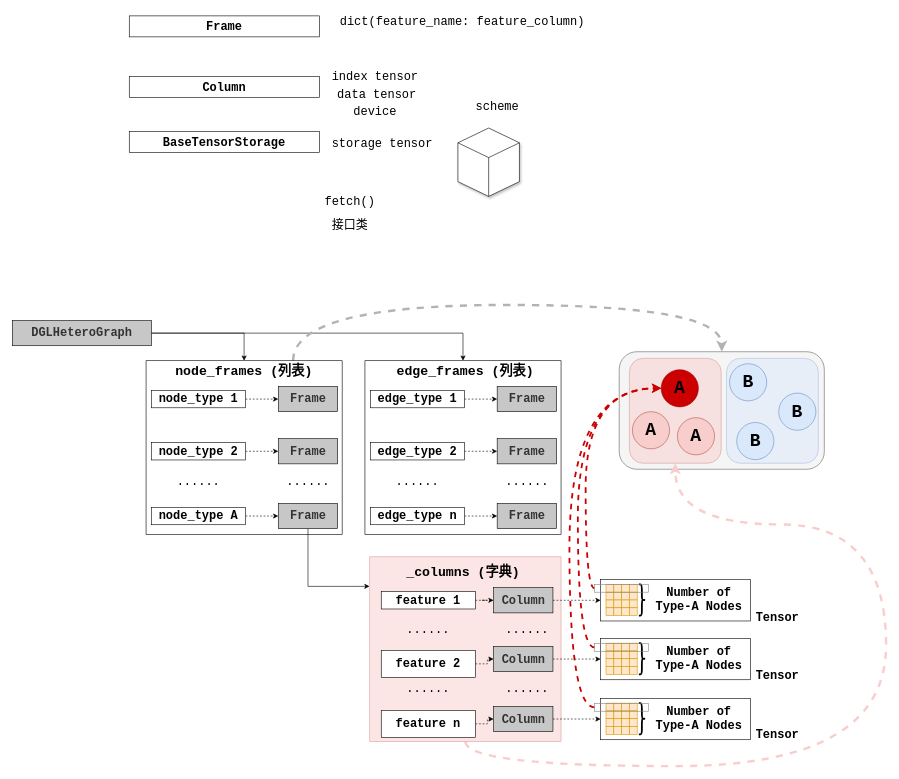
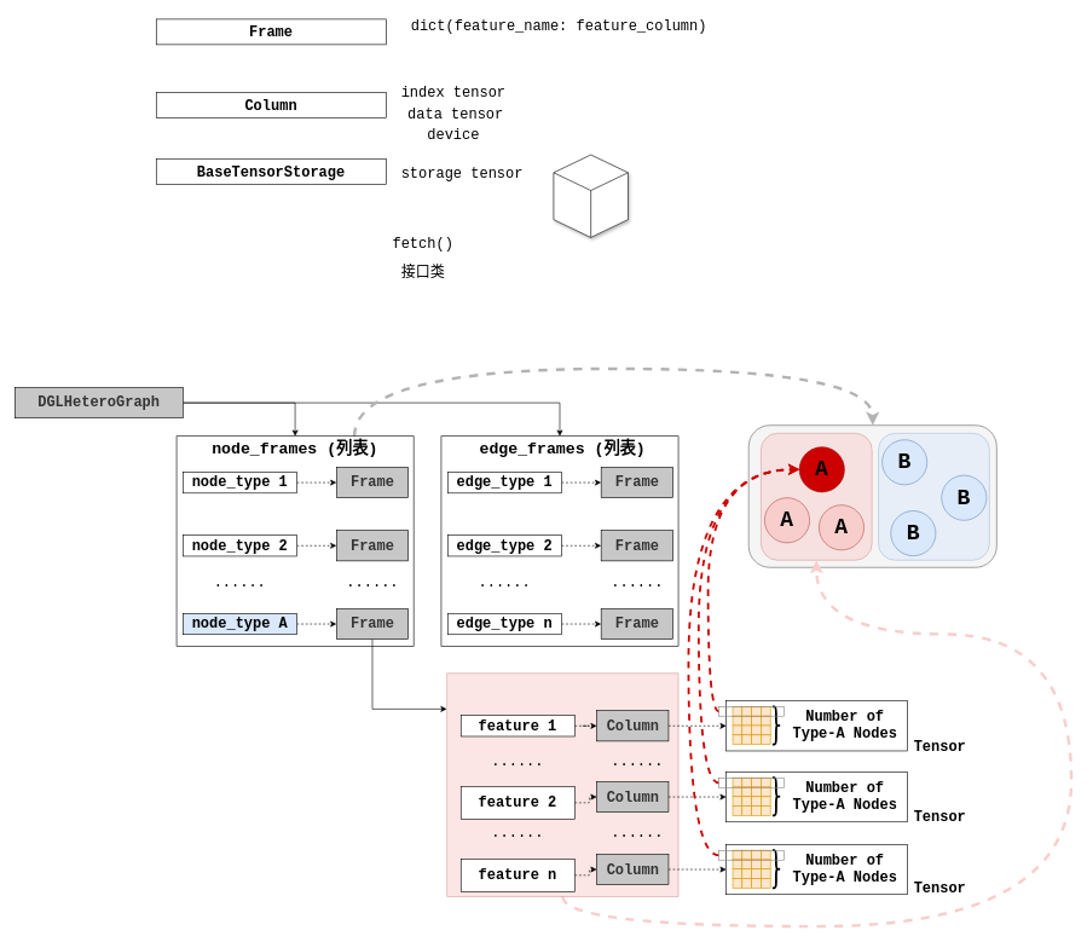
- <mxCell id="15" value="scheme" style="text;html=1;strokeColor=none;fillColor=none;align=center;verticalAlign=middle;whiteSpace=wrap;rounded=0;fontFamily=Courier New;fontSize=20;" parent="1" vertex="1"><mxGeometry x="733" y="162" width="192" height="30" as="geometry" /></mxCell>
- <mxCell id="32" value="&lt;font face=&quot;Courier New&quot;&gt;&lt;span style=&quot;font-size: 20px&quot;&gt;&lt;b&gt;node_type A&lt;/b&gt;&lt;/span&gt;&lt;/font&gt;" style="rounded=0;whiteSpace=wrap;html=1;" parent="1" vertex="1"><mxGeometry x="252" y="845.5" width="157" height="29" as="geometry" /></mxCell>
+ <mxCell id="32" value="&lt;font face=&quot;Courier New&quot;&gt;&lt;span style=&quot;font-size: 20px&quot;&gt;&lt;b&gt;node_type A&lt;/b&gt;&lt;/span&gt;&lt;/font&gt;" style="rounded=0;whiteSpace=wrap;html=1;fillColor=#dae8fc;" parent="1" vertex="1"><mxGeometry x="252" y="845.5" width="157" height="29" as="geometry" /></mxCell>
- <mxCell id="121" value="&lt;b&gt;&lt;font style=&quot;font-size: 22px&quot;&gt;_columns (字典)&lt;/font&gt;&lt;/b&gt;" style="text;html=1;strokeColor=none;fillColor=none;align=center;verticalAlign=middle;whiteSpace=wrap;rounded=0;shadow=0;fontFamily=Courier New;fontSize=12;" parent="1" vertex="1"><mxGeometry x="672.75" y="940" width="197.5" height="30" as="geometry" /></mxCell>
